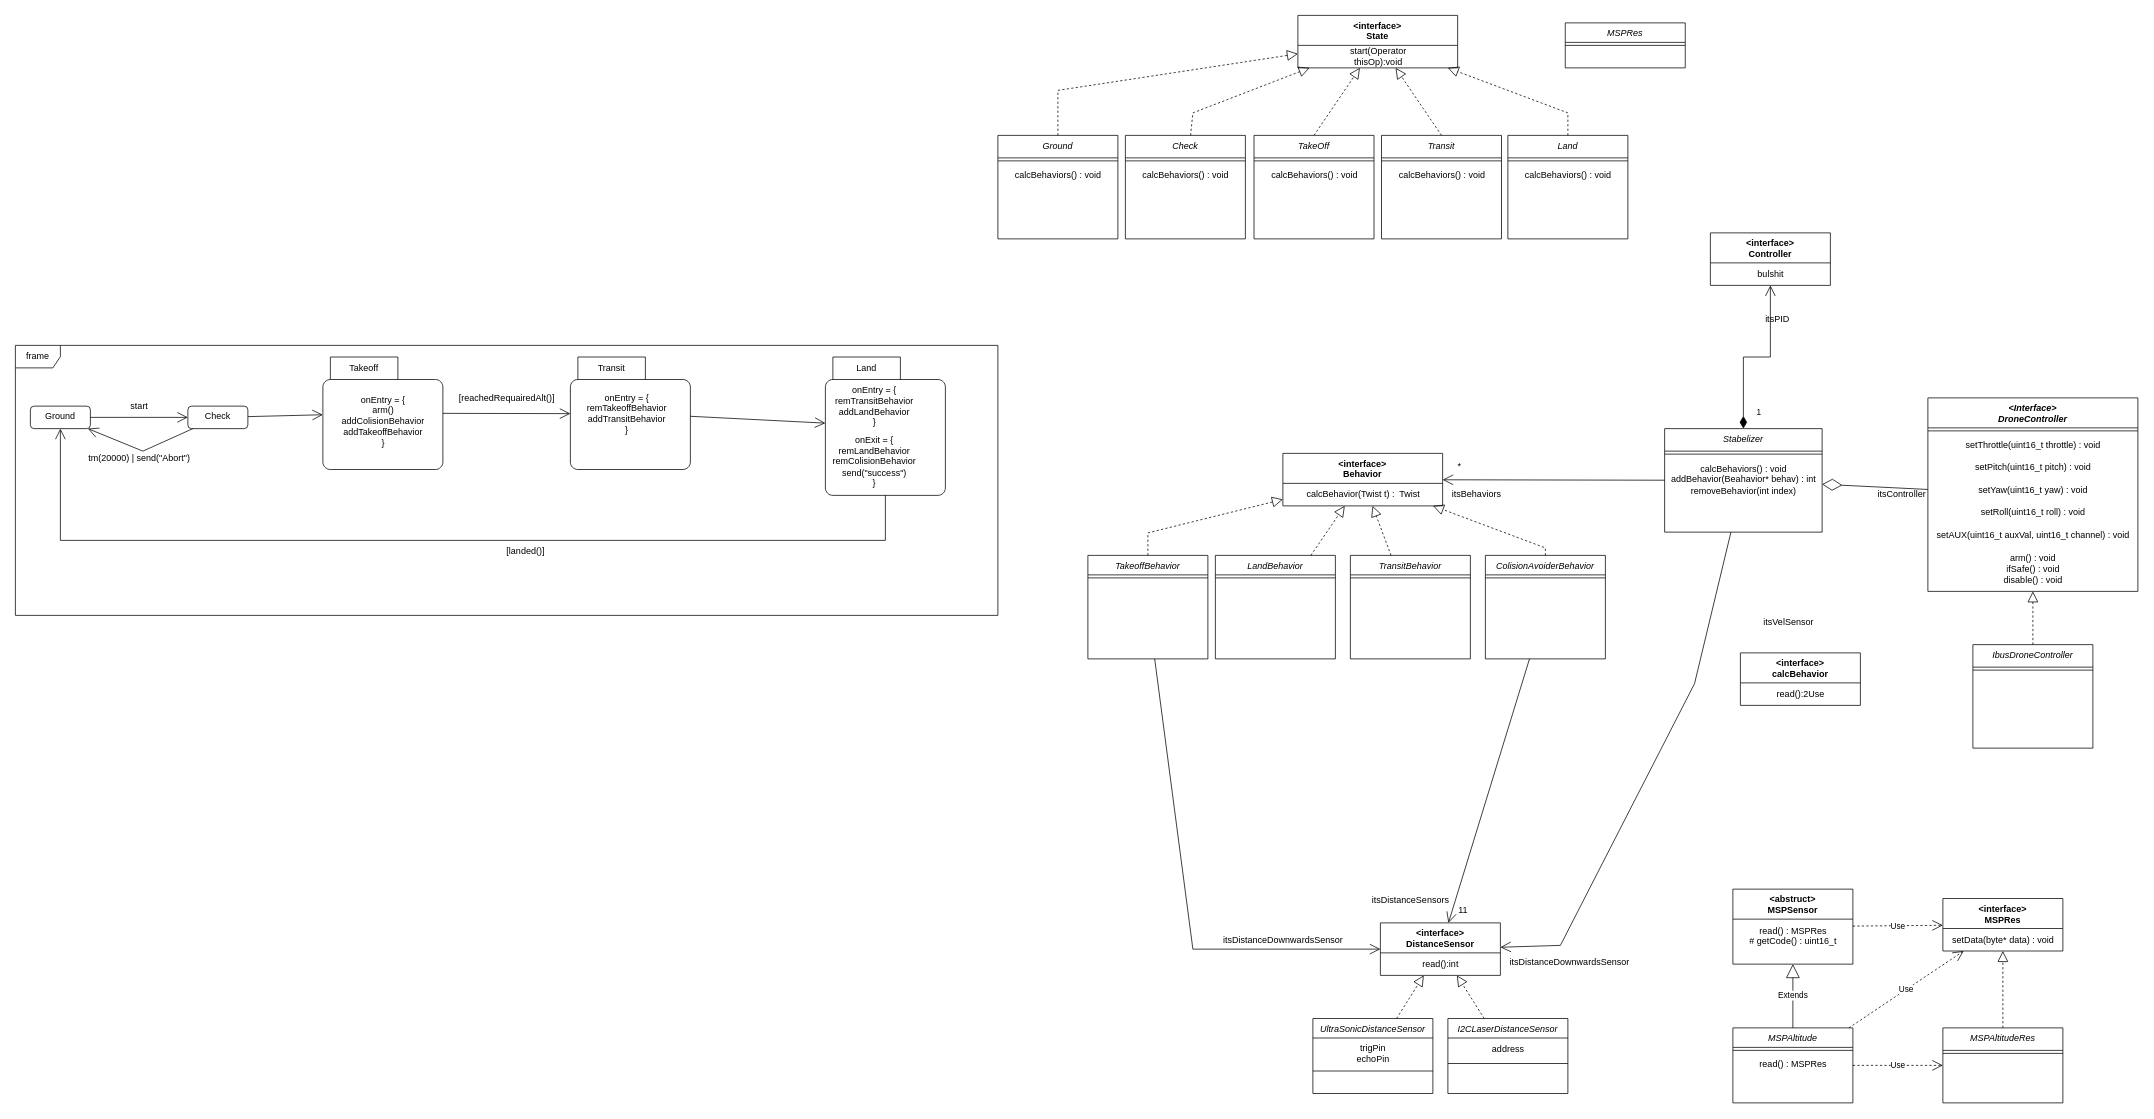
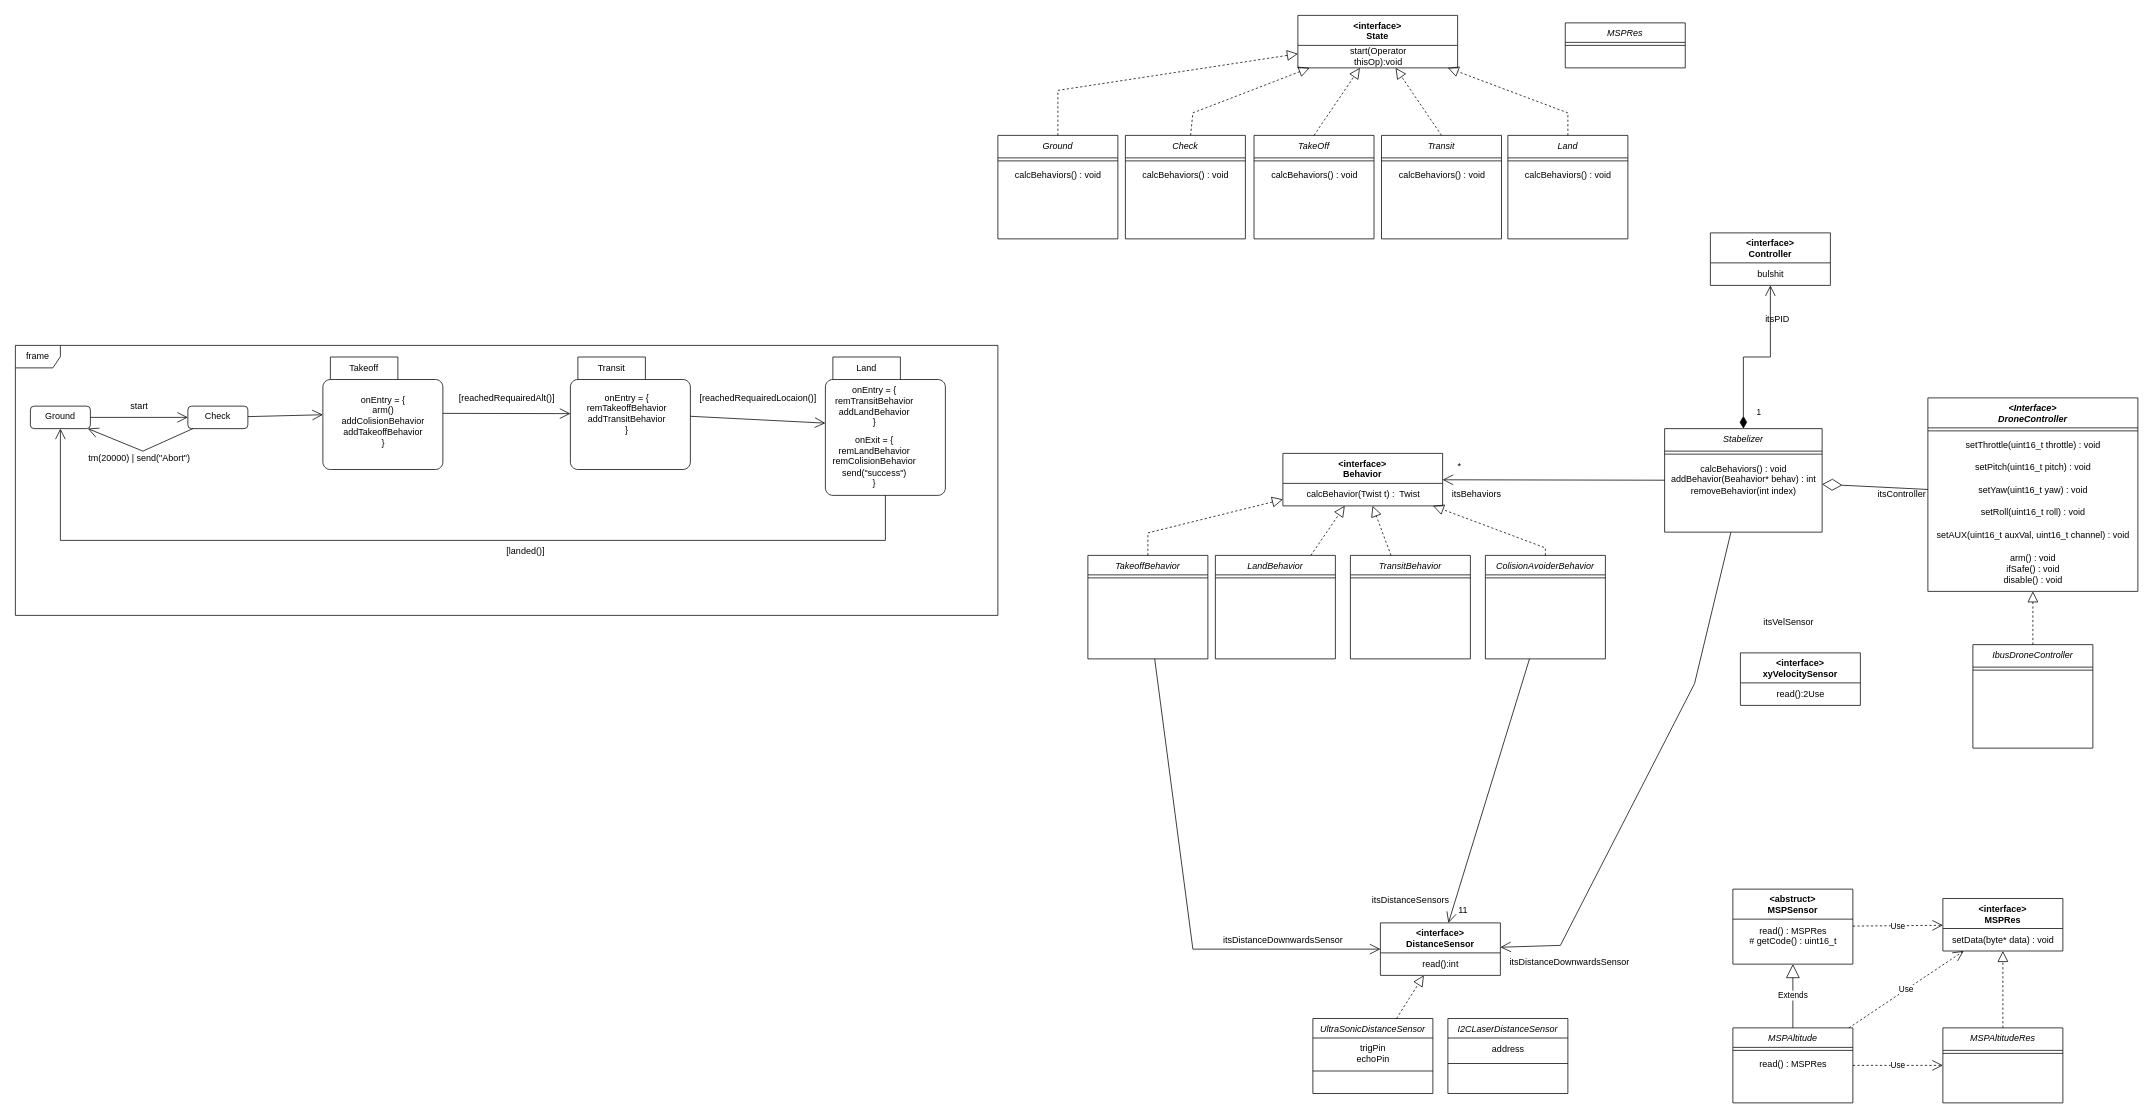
+ <mxCell id="90" value="[reachedRequairedLocaion()]" style="text;html=1;align=center;verticalAlign=middle;resizable=0;points=[];autosize=1;strokeColor=none;fillColor=none;" vertex="1" parent="1"><mxGeometry x="920" y="515.5" width="180" height="30" as="geometry" /></mxCell>
- <mxCell id="50" value="&lt;div&gt;&lt;span style=&quot;background-color: initial;&quot;&gt;&amp;lt;interface&amp;gt;&lt;/span&gt;&lt;/div&gt;&lt;div&gt;calcBehavior&lt;/div&gt;" style="swimlane;fontStyle=1;align=center;verticalAlign=top;childLayout=stackLayout;horizontal=1;startSize=40;horizontalStack=0;resizeParent=1;resizeParentMax=0;resizeLast=0;collapsible=1;marginBottom=0;whiteSpace=wrap;html=1;" vertex="1" parent="1"><mxGeometry x="2320" y="870" width="160" height="70" as="geometry"><mxRectangle x="440" y="270" width="100" height="40" as="alternateBounds" /></mxGeometry></mxCell>
+ <mxCell id="50" value="&lt;div&gt;&lt;span style=&quot;background-color: initial;&quot;&gt;&amp;lt;interface&amp;gt;&lt;/span&gt;&lt;/div&gt;&lt;div&gt;xyVelocitySensor&lt;/div&gt;" style="swimlane;fontStyle=1;align=center;verticalAlign=top;childLayout=stackLayout;horizontal=1;startSize=40;horizontalStack=0;resizeParent=1;resizeParentMax=0;resizeLast=0;collapsible=1;marginBottom=0;whiteSpace=wrap;html=1;" vertex="1" parent="1"><mxGeometry x="2320" y="870" width="160" height="70" as="geometry"><mxRectangle x="440" y="270" width="100" height="40" as="alternateBounds" /></mxGeometry></mxCell>
- <mxCell id="26" value="" style="endArrow=block;dashed=1;endFill=0;endSize=12;html=1;rounded=0;" edge="1" parent="1" source="21" target="24"><mxGeometry width="160" relative="1" as="geometry"><mxPoint x="2230" y="1090" as="sourcePoint" /><mxPoint x="2390" y="1090" as="targetPoint" /></mxGeometry></mxCell>
